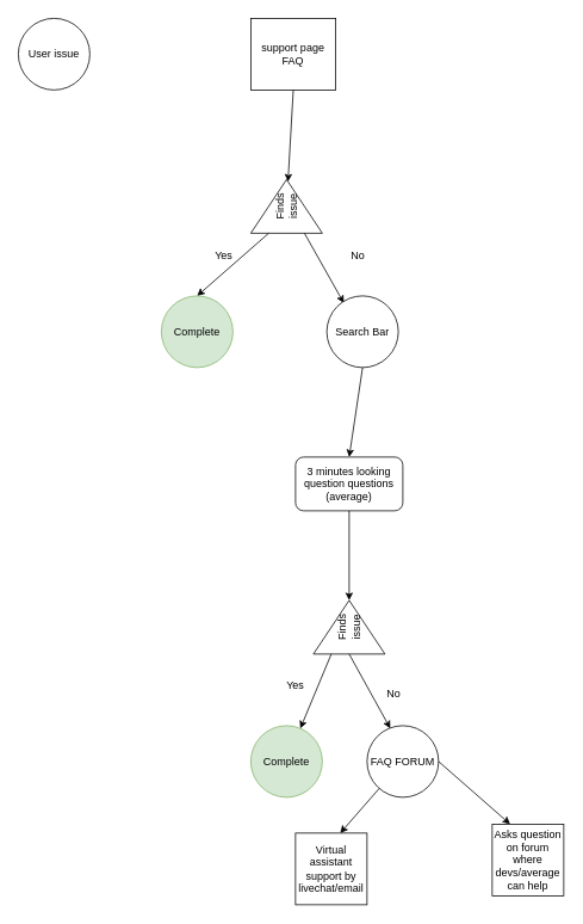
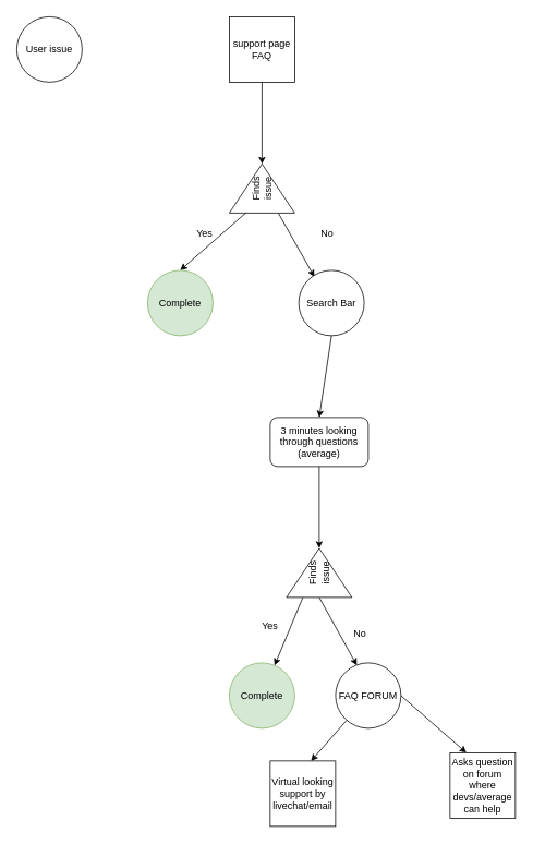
- <mxCell id="3" value="support page&lt;br&gt;FAQ" style="whiteSpace=wrap;html=1;aspect=fixed;" vertex="1" parent="1"><mxGeometry x="280" y="20" width="95" height="80" as="geometry" /></mxCell>
+ <mxCell id="3" value="support page&lt;br&gt;FAQ" style="whiteSpace=wrap;html=1;aspect=fixed;" vertex="1" parent="1"><mxGeometry x="280" y="20" width="80" height="80" as="geometry" /></mxCell>
- <mxCell id="13" value="3 minutes looking question questions (average)" style="rounded=1;whiteSpace=wrap;html=1;" vertex="1" parent="1"><mxGeometry x="330" y="510" width="120" height="60" as="geometry" /></mxCell>
+ <mxCell id="13" value="3 minutes looking through questions (average)" style="rounded=1;whiteSpace=wrap;html=1;" vertex="1" parent="1"><mxGeometry x="330" y="510" width="120" height="60" as="geometry" /></mxCell>
- <mxCell id="25" value="Virtual assistant support by livechat/email" style="whiteSpace=wrap;html=1;aspect=fixed;" vertex="1" parent="1"><mxGeometry x="330" y="930" width="80" height="80" as="geometry" /></mxCell>
+ <mxCell id="25" value="Virtual looking support by livechat/email" style="whiteSpace=wrap;html=1;aspect=fixed;" vertex="1" parent="1"><mxGeometry x="330" y="930" width="80" height="80" as="geometry" /></mxCell>
